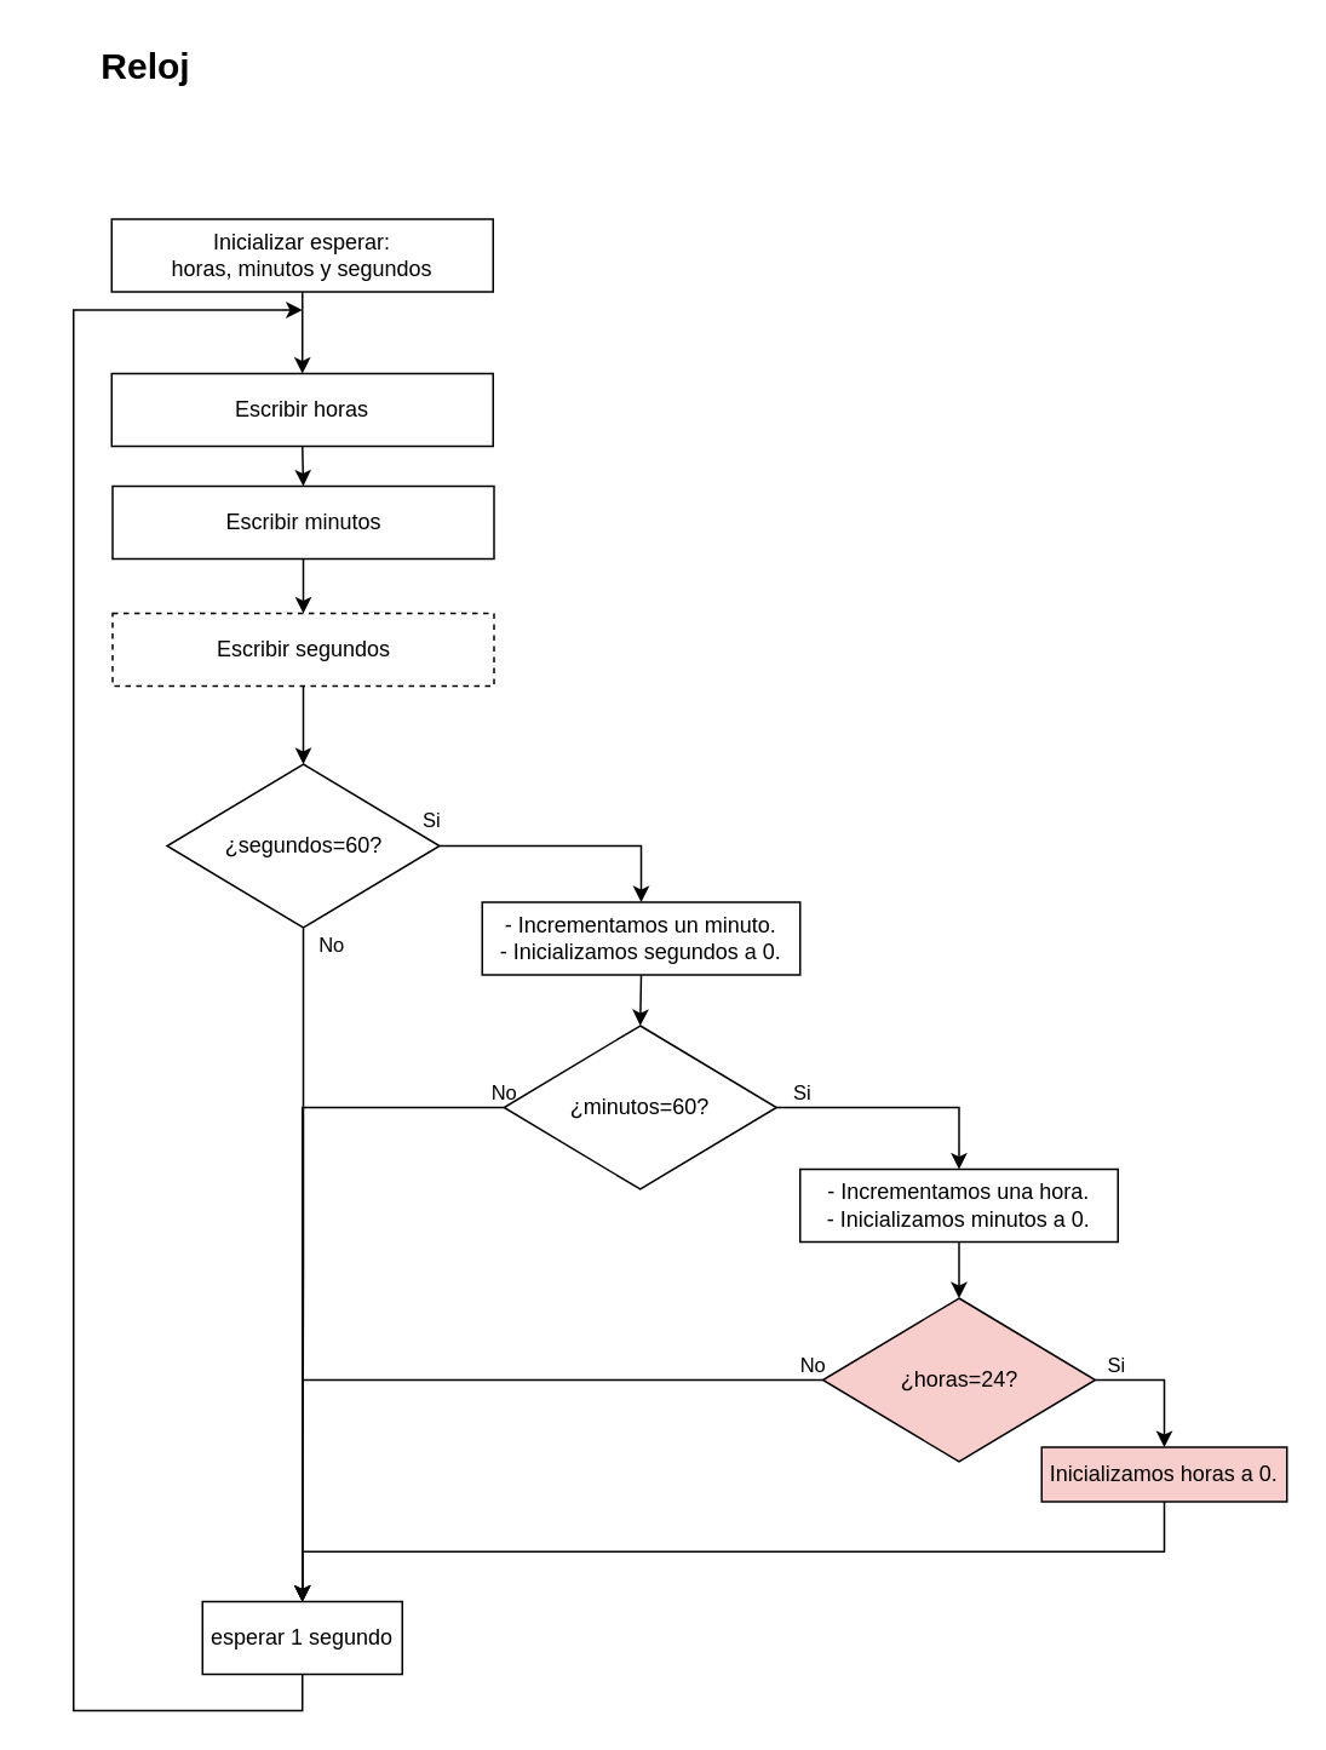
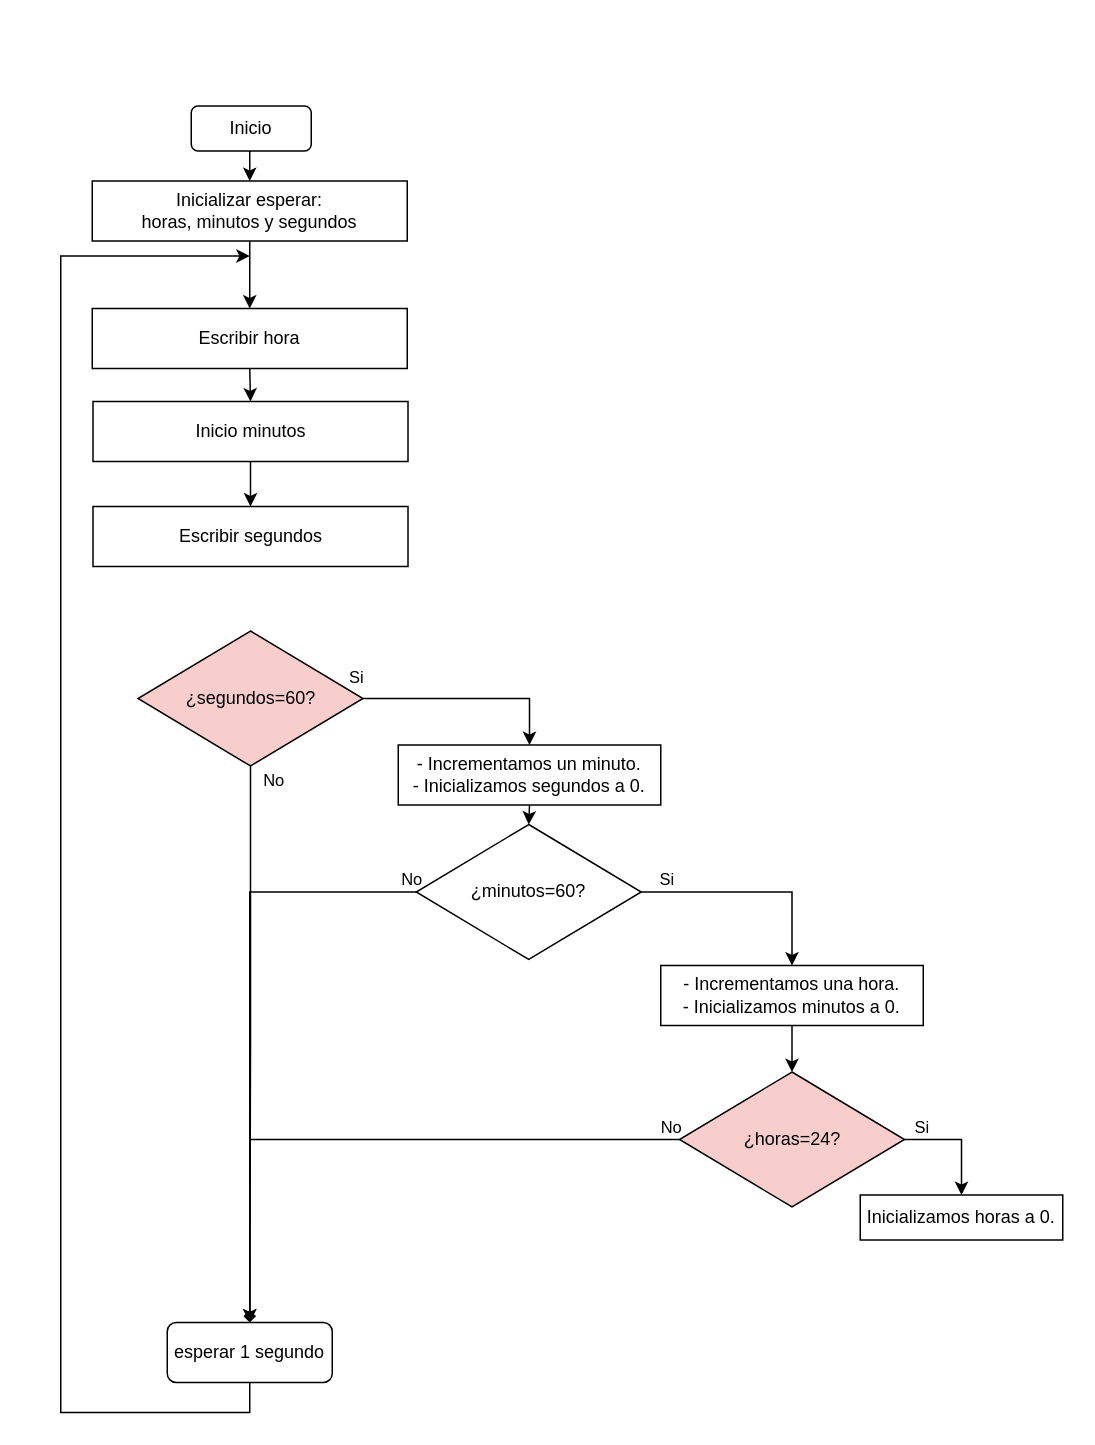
- <mxCell id="6" value="&lt;span style=&quot;font-size: 20px;&quot;&gt;&lt;b&gt;Reloj&lt;/b&gt;&lt;/span&gt;" style="text;html=1;align=center;verticalAlign=middle;whiteSpace=wrap;rounded=0;" vertex="1" parent="1"><mxGeometry x="20" y="20" width="120" height="30" as="geometry" /></mxCell>
+ <mxCell id="3" value="Inicio" style="rounded=1;whiteSpace=wrap;html=1;" vertex="1" parent="1"><mxGeometry x="127" y="70" width="80" height="30" as="geometry" /></mxCell>
+ <mxCell id="2" style="edgeStyle=orthogonalEdgeStyle;rounded=0;orthogonalLoop=1;jettySize=auto;html=1;exitX=0.5;exitY=1;exitDx=0;exitDy=0;entryX=0.5;entryY=0;entryDx=0;entryDy=0;" edge="1" parent="1" source="3" target="5"><mxGeometry relative="1" as="geometry" /></mxCell>
- <mxCell id="11" value="Escribir horas" style="rounded=0;whiteSpace=wrap;html=1;" vertex="1" parent="1"><mxGeometry x="61" y="205" width="210" height="40" as="geometry" /></mxCell>
+ <mxCell id="11" value="Escribir hora" style="rounded=0;whiteSpace=wrap;html=1;" vertex="1" parent="1"><mxGeometry x="61" y="205" width="210" height="40" as="geometry" /></mxCell>
- <mxCell id="15" value="Escribir minutos" style="rounded=0;whiteSpace=wrap;html=1;" vertex="1" parent="1"><mxGeometry x="61.5" y="267" width="210" height="40" as="geometry" /></mxCell>
+ <mxCell id="15" value="Inicio minutos" style="rounded=0;whiteSpace=wrap;html=1;" vertex="1" parent="1"><mxGeometry x="61.5" y="267" width="210" height="40" as="geometry" /></mxCell>
- <mxCell id="13" value="Escribir segundos" style="rounded=0;whiteSpace=wrap;html=1;dashed=1;" vertex="1" parent="1"><mxGeometry x="61.5" y="337" width="210" height="40" as="geometry" /></mxCell>
+ <mxCell id="13" value="Escribir segundos" style="rounded=0;whiteSpace=wrap;html=1;" vertex="1" parent="1"><mxGeometry x="61.5" y="337" width="210" height="40" as="geometry" /></mxCell>
- <mxCell id="12" style="edgeStyle=orthogonalEdgeStyle;rounded=0;orthogonalLoop=1;jettySize=auto;html=1;exitX=0.5;exitY=1;exitDx=0;exitDy=0;entryX=0.5;entryY=0;entryDx=0;entryDy=0;" edge="1" parent="1" source="13" target="9"><mxGeometry relative="1" as="geometry" /></mxCell>
- <mxCell id="9" value="¿segundos=60?" style="rhombus;whiteSpace=wrap;html=1;" vertex="1" parent="1"><mxGeometry x="91.5" y="420" width="150" height="90" as="geometry" /></mxCell>
+ <mxCell id="9" value="¿segundos=60?" style="rhombus;whiteSpace=wrap;html=1;fillColor=#f8cecc;" vertex="1" parent="1"><mxGeometry x="91.5" y="420" width="150" height="90" as="geometry" /></mxCell>
- <mxCell id="7" style="edgeStyle=orthogonalEdgeStyle;rounded=0;orthogonalLoop=1;jettySize=auto;html=1;exitX=0.5;exitY=1;exitDx=0;exitDy=0;entryX=0.5;entryY=0;entryDx=0;entryDy=0;" edge="1" parent="1" source="9" target="19"><mxGeometry relative="1" as="geometry" /></mxCell>
+ <mxCell id="7" style="edgeStyle=orthogonalEdgeStyle;rounded=0;orthogonalLoop=1;jettySize=auto;html=1;exitX=0.5;exitY=1;exitDx=0;exitDy=0;entryX=0.5;entryY=0;entryDx=0;entryDy=0;endArrow=diamond;" edge="1" parent="1" source="9" target="19"><mxGeometry relative="1" as="geometry" /></mxCell>
- <mxCell id="26" value="¿minutos=60?" style="rhombus;whiteSpace=wrap;html=1;" vertex="1" parent="1"><mxGeometry x="277" y="564" width="150" height="90" as="geometry" /></mxCell>
+ <mxCell id="26" value="¿minutos=60?" style="rhombus;whiteSpace=wrap;html=1;" vertex="1" parent="1"><mxGeometry x="277" y="549" width="150" height="90" as="geometry" /></mxCell>
- <mxCell id="35" value="&lt;div&gt;Inicializamos horas a 0.&lt;/div&gt;" style="rounded=0;whiteSpace=wrap;html=1;align=center;fillColor=#f8cecc;" vertex="1" parent="1"><mxGeometry x="573" y="796" width="135" height="30" as="geometry" /></mxCell>
+ <mxCell id="35" value="&lt;div&gt;Inicializamos horas a 0.&lt;/div&gt;" style="rounded=0;whiteSpace=wrap;html=1;align=center;" vertex="1" parent="1"><mxGeometry x="573" y="796" width="135" height="30" as="geometry" /></mxCell>
- <mxCell id="34" style="edgeStyle=orthogonalEdgeStyle;rounded=0;orthogonalLoop=1;jettySize=auto;html=1;exitX=0.5;exitY=1;exitDx=0;exitDy=0;entryX=0.5;entryY=0;entryDx=0;entryDy=0;" edge="1" parent="1" source="35" target="19"><mxGeometry relative="1" as="geometry" /></mxCell>
- <mxCell id="29" style="edgeStyle=orthogonalEdgeStyle;rounded=0;orthogonalLoop=1;jettySize=auto;html=1;exitX=0;exitY=0.5;exitDx=0;exitDy=0;entryX=0.5;entryY=0;entryDx=0;entryDy=0;endArrow=open;" edge="1" parent="1" source="31" target="19"><mxGeometry relative="1" as="geometry"><mxPoint x="170" y="759" as="targetPoint" /></mxGeometry></mxCell>
+ <mxCell id="29" style="edgeStyle=orthogonalEdgeStyle;rounded=0;orthogonalLoop=1;jettySize=auto;html=1;exitX=0;exitY=0.5;exitDx=0;exitDy=0;entryX=0.5;entryY=0;entryDx=0;entryDy=0;" edge="1" parent="1" source="31" target="19"><mxGeometry relative="1" as="geometry"><mxPoint x="170" y="759" as="targetPoint" /></mxGeometry></mxCell>
- <mxCell id="19" value="esperar 1 segundo" style="rounded=0;whiteSpace=wrap;html=1;" vertex="1" parent="1"><mxGeometry x="111" y="881" width="110" height="40" as="geometry" /></mxCell>
+ <mxCell id="19" value="esperar 1 segundo" style="whiteSpace=wrap;html=1;rounded=1;" vertex="1" parent="1"><mxGeometry x="111" y="881" width="110" height="40" as="geometry" /></mxCell>
